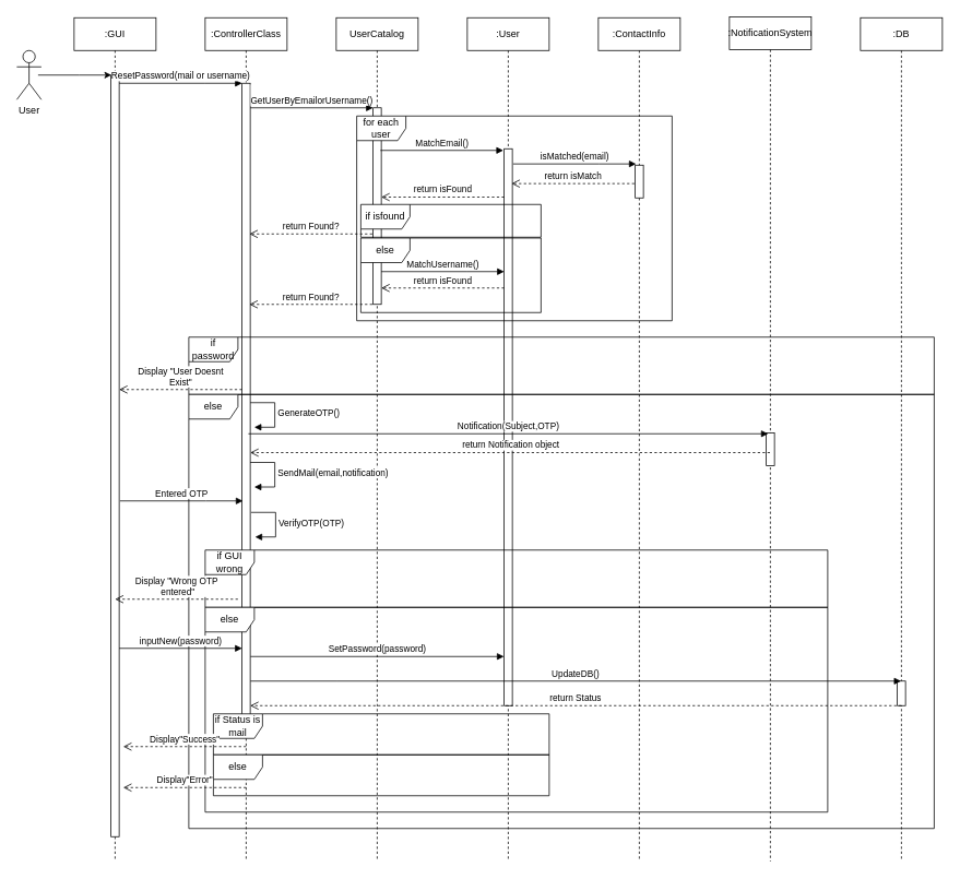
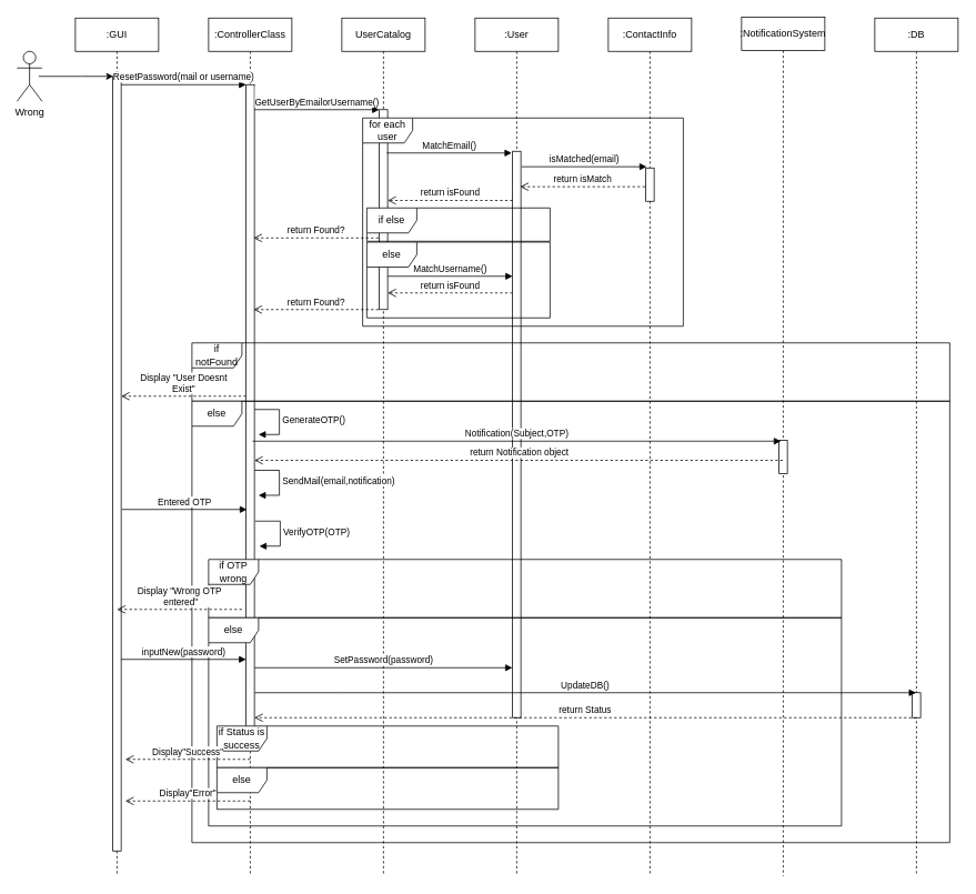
- <mxCell id="14" value="User" style="shape=umlActor;verticalLabelPosition=bottom;verticalAlign=top;html=1;outlineConnect=0;" vertex="1" parent="1"><mxGeometry x="20" y="61" width="30" height="60" as="geometry" /></mxCell>
+ <mxCell id="14" value="Wrong" style="shape=umlActor;verticalLabelPosition=bottom;verticalAlign=top;html=1;outlineConnect=0;" vertex="1" parent="1"><mxGeometry x="20" y="61" width="30" height="60" as="geometry" /></mxCell>
- <mxCell id="24" value="if isfound" style="shape=umlFrame;whiteSpace=wrap;html=1;pointerEvents=0;" vertex="1" parent="1"><mxGeometry x="440" y="249" width="220" height="40" as="geometry" /></mxCell>
+ <mxCell id="24" value="if else" style="shape=umlFrame;whiteSpace=wrap;html=1;pointerEvents=0;" vertex="1" parent="1"><mxGeometry x="440" y="249" width="220" height="40" as="geometry" /></mxCell>
- <mxCell id="21" value="if password" style="shape=umlFrame;whiteSpace=wrap;html=1;pointerEvents=0;" vertex="1" parent="1"><mxGeometry x="230" y="411" width="910" height="70" as="geometry" /></mxCell>
+ <mxCell id="21" value="if notFound" style="shape=umlFrame;whiteSpace=wrap;html=1;pointerEvents=0;" vertex="1" parent="1"><mxGeometry x="230" y="411" width="910" height="70" as="geometry" /></mxCell>
- <mxCell id="40" value="if GUI wrong" style="shape=umlFrame;whiteSpace=wrap;html=1;pointerEvents=0;" vertex="1" parent="1"><mxGeometry x="250" y="671" width="760" height="70" as="geometry" /></mxCell>
+ <mxCell id="40" value="if OTP wrong" style="shape=umlFrame;whiteSpace=wrap;html=1;pointerEvents=0;" vertex="1" parent="1"><mxGeometry x="250" y="671" width="760" height="70" as="geometry" /></mxCell>
- <mxCell id="47" value="if Status is mail" style="shape=umlFrame;whiteSpace=wrap;html=1;pointerEvents=0;" vertex="1" parent="1"><mxGeometry x="260" y="871" width="410" height="50" as="geometry" /></mxCell>
+ <mxCell id="47" value="if Status is success" style="shape=umlFrame;whiteSpace=wrap;html=1;pointerEvents=0;" vertex="1" parent="1"><mxGeometry x="260" y="871" width="410" height="50" as="geometry" /></mxCell>
